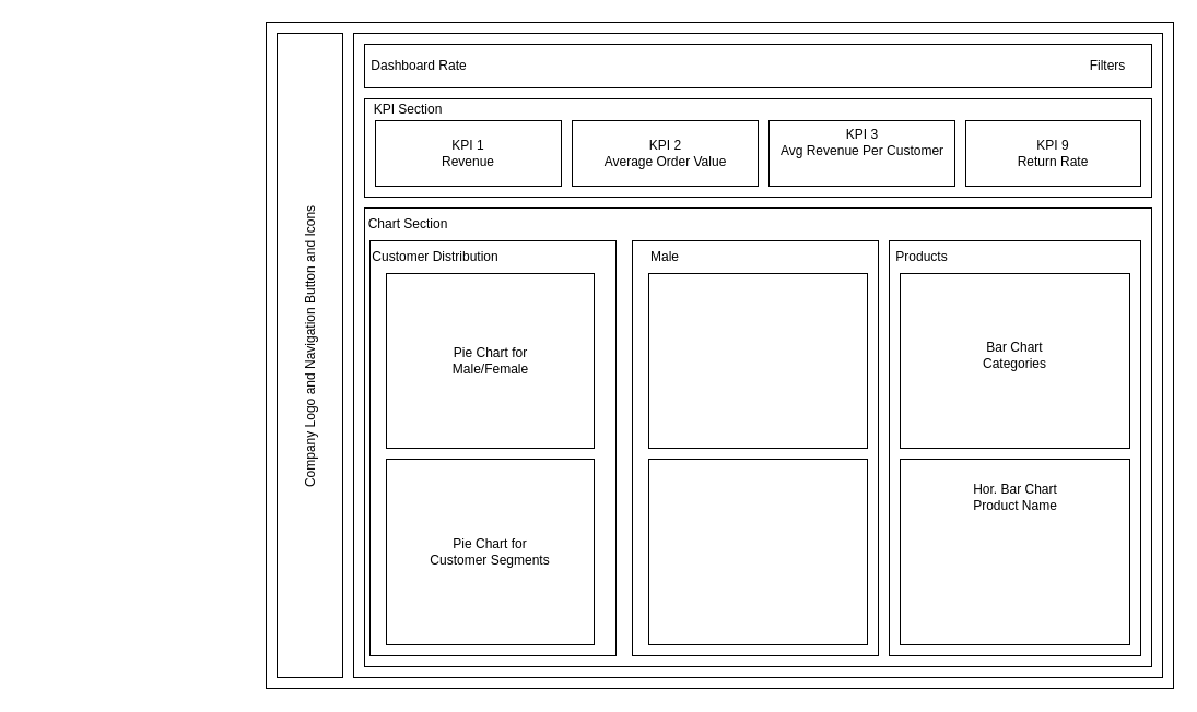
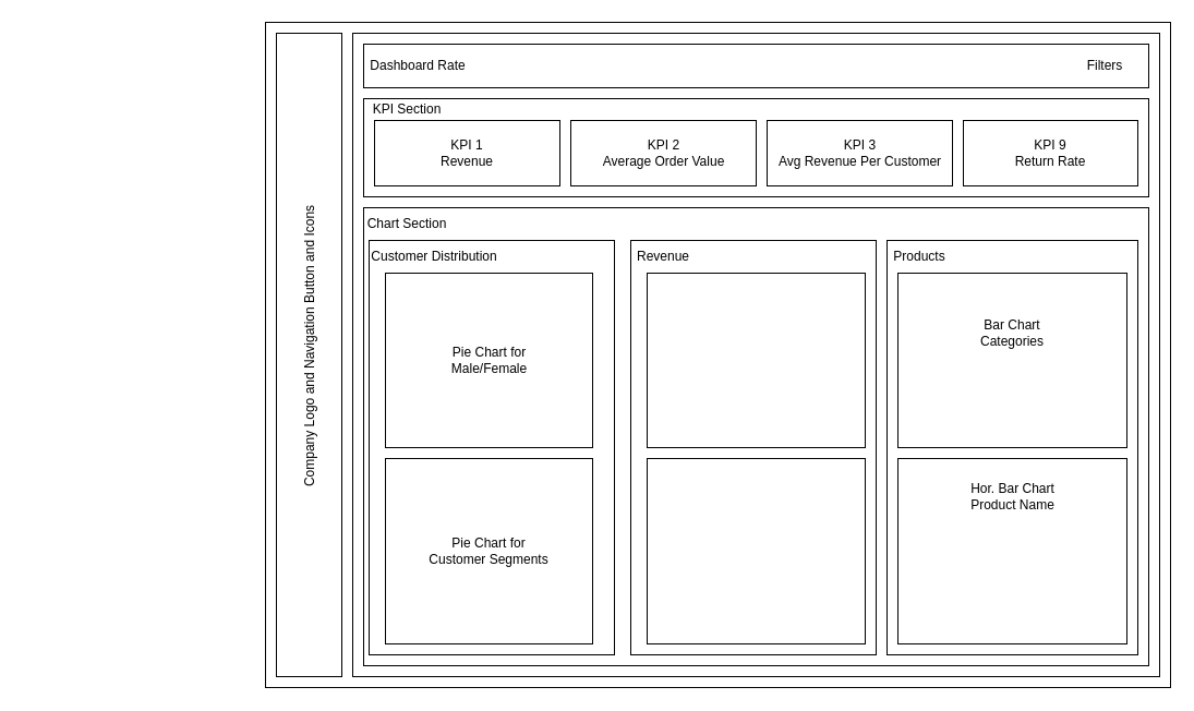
- <mxCell id="17" value="KPI 3&lt;div&gt;Avg Revenue Per Customer&lt;/div&gt;" style="text;html=1;align=center;verticalAlign=middle;whiteSpace=wrap;rounded=0;" parent="1" vertex="1"><mxGeometry x="710.5" y="115" width="155" height="30" as="geometry" /></mxCell>
+ <mxCell id="17" value="KPI 3&lt;div&gt;Avg Revenue Per Customer&lt;/div&gt;" style="text;html=1;align=center;verticalAlign=middle;whiteSpace=wrap;rounded=0;" parent="1" vertex="1"><mxGeometry x="710.5" y="125" width="155" height="30" as="geometry" /></mxCell>
- <mxCell id="29" value="Male" style="text;html=1;align=center;verticalAlign=middle;whiteSpace=wrap;rounded=0;" parent="1" vertex="1"><mxGeometry x="578" y="220" width="60" height="30" as="geometry" /></mxCell>
+ <mxCell id="29" value="Revenue" style="text;html=1;align=center;verticalAlign=middle;whiteSpace=wrap;rounded=0;" parent="1" vertex="1"><mxGeometry x="578" y="220" width="60" height="30" as="geometry" /></mxCell>
- <mxCell id="34" value="Bar Chart&lt;div&gt;Categories&lt;/div&gt;" style="text;html=1;align=center;verticalAlign=middle;whiteSpace=wrap;rounded=0;" parent="1" vertex="1"><mxGeometry x="898" y="310" width="60" height="30" as="geometry" /></mxCell>
+ <mxCell id="34" value="Bar Chart&lt;div&gt;Categories&lt;/div&gt;" style="text;html=1;align=center;verticalAlign=middle;whiteSpace=wrap;rounded=0;" parent="1" vertex="1"><mxGeometry x="898" y="290" width="60" height="30" as="geometry" /></mxCell>
